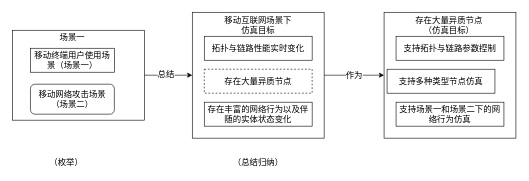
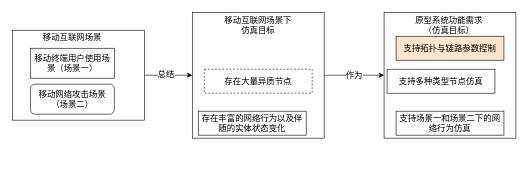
- <mxCell id="13" value="存在大量异质节点（仿真目标）" style="text;html=1;strokeColor=none;fillColor=none;align=center;verticalAlign=middle;whiteSpace=wrap;rounded=0;fontSize=14;" vertex="1" parent="1"><mxGeometry x="687" y="40" width="123" as="geometry" /></mxCell>
+ <mxCell id="13" value="原型系统功能需求（仿真目标）" style="text;html=1;strokeColor=none;fillColor=none;align=center;verticalAlign=middle;whiteSpace=wrap;rounded=0;fontSize=14;" vertex="1" parent="1"><mxGeometry x="687" y="40" width="123" as="geometry" /></mxCell>
- <mxCell id="11" value="场景一" style="text;html=1;strokeColor=none;fillColor=none;align=center;verticalAlign=middle;whiteSpace=wrap;rounded=0;fontSize=14;" vertex="1" parent="1"><mxGeometry x="65" y="60" width="110" as="geometry" /></mxCell>
+ <mxCell id="11" value="移动互联网场景" style="text;html=1;strokeColor=none;fillColor=none;align=center;verticalAlign=middle;whiteSpace=wrap;rounded=0;fontSize=14;" vertex="1" parent="1"><mxGeometry x="65" y="60" width="110" as="geometry" /></mxCell>
- <mxCell id="17" value="拓扑与链路性能实时变化" style="rounded=0;whiteSpace=wrap;html=1;fontSize=14;" vertex="1" parent="1"><mxGeometry x="340" y="60" width="180" height="40" as="geometry" /></mxCell>
- <mxCell id="16" value="支持拓扑与链路参数控制" style="rounded=0;whiteSpace=wrap;html=1;fontSize=14;" vertex="1" parent="1"><mxGeometry x="660" y="60" width="180" height="40" as="geometry" /></mxCell>
+ <mxCell id="16" value="支持拓扑与链路参数控制" style="rounded=0;whiteSpace=wrap;html=1;fontSize=14;fillColor=#ffe6cc;" vertex="1" parent="1"><mxGeometry x="660" y="60" width="180" height="40" as="geometry" /></mxCell>
- <mxCell id="9" value="移动终端用户使用场景（场景一）" style="rounded=0;whiteSpace=wrap;html=1;fontSize=14;" vertex="1" parent="1"><mxGeometry x="50" y="80" width="140" height="40" as="geometry" /></mxCell>
+ <mxCell id="9" value="移动终端用户使用场景（场景一）" style="rounded=0;whiteSpace=wrap;html=1;fontSize=14;" vertex="1" parent="1"><mxGeometry x="50" y="80" width="140" height="50" as="geometry" /></mxCell>
- <mxCell id="19" value="存在丰富的网络行为以及伴随的实体状态变化" style="rounded=0;whiteSpace=wrap;html=1;fontSize=14;" vertex="1" parent="1"><mxGeometry x="340" y="170" width="180" height="40" as="geometry" /></mxCell>
+ <mxCell id="19" value="存在丰富的网络行为以及伴随的实体状态变化" style="rounded=0;whiteSpace=wrap;html=1;fontSize=14;" vertex="1" parent="1"><mxGeometry x="330" y="185" width="180" height="40" as="geometry" /></mxCell>
- <mxCell id="21" value="支持场景一和场景二下的网络行为仿真" style="rounded=0;whiteSpace=wrap;html=1;fontSize=14;" vertex="1" parent="1"><mxGeometry x="660" y="170" width="180" height="40" as="geometry" /></mxCell>
+ <mxCell id="21" value="支持场景一和场景二下的网络行为仿真" style="rounded=0;whiteSpace=wrap;html=1;fontSize=14;" vertex="1" parent="1"><mxGeometry x="660" y="185" width="180" height="40" as="geometry" /></mxCell>
- <mxCell id="14" value="（枚举）" style="text;html=1;strokeColor=none;fillColor=none;align=center;verticalAlign=middle;whiteSpace=wrap;rounded=0;fontSize=14;" vertex="1" parent="1"><mxGeometry x="80" y="260" width="60" height="20" as="geometry" /></mxCell>
- <mxCell id="15" value="（总结归纳）" style="text;html=1;strokeColor=none;fillColor=none;align=center;verticalAlign=middle;whiteSpace=wrap;rounded=0;fontSize=14;" vertex="1" parent="1"><mxGeometry x="380" y="260" width="100" height="20" as="geometry" /></mxCell>
